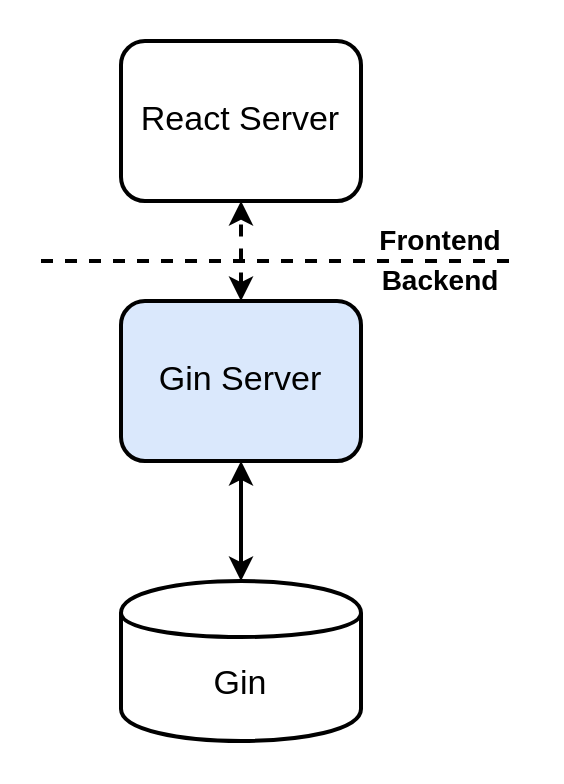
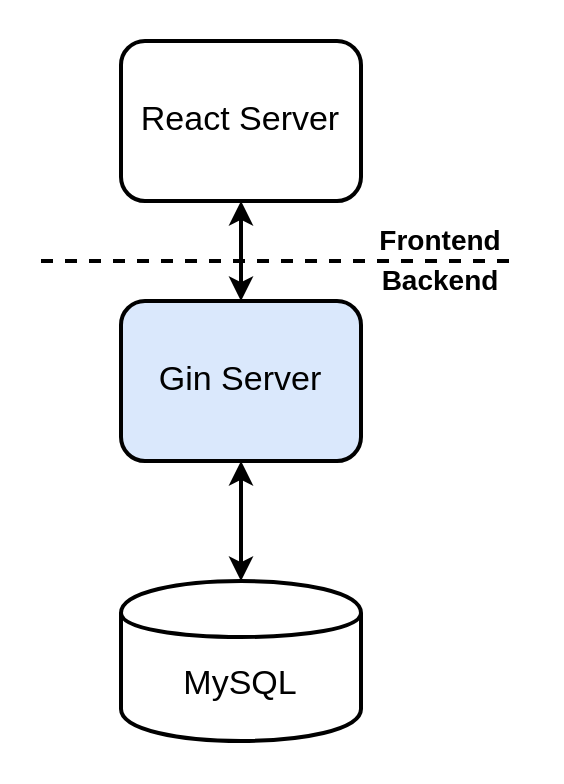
- <mxCell id="5" value="" style="endArrow=classic;startArrow=classic;html=1;entryX=0.5;entryY=1;entryDx=0;entryDy=0;exitX=0.5;exitY=0;exitDx=0;exitDy=0;strokeWidth=2;dashed=1;" edge="1" parent="1" source="3" target="2"><mxGeometry width="50" height="50" relative="1" as="geometry"><mxPoint x="60" y="440" as="sourcePoint" /><mxPoint x="110" y="390" as="targetPoint" /></mxGeometry></mxCell>
+ <mxCell id="5" value="" style="endArrow=classic;startArrow=classic;html=1;entryX=0.5;entryY=1;entryDx=0;entryDy=0;exitX=0.5;exitY=0;exitDx=0;exitDy=0;strokeWidth=2;" edge="1" parent="1" source="3" target="2"><mxGeometry width="50" height="50" relative="1" as="geometry"><mxPoint x="60" y="440" as="sourcePoint" /><mxPoint x="110" y="390" as="targetPoint" /></mxGeometry></mxCell>
- <mxCell id="4" value="&lt;font style=&quot;font-size: 17px&quot;&gt;Gin&lt;/font&gt;" style="shape=cylinder;whiteSpace=wrap;html=1;boundedLbl=1;backgroundOutline=1;strokeWidth=2;" vertex="1" parent="1"><mxGeometry x="60" y="290" width="120" height="80" as="geometry" /></mxCell>
+ <mxCell id="4" value="&lt;font style=&quot;font-size: 17px&quot;&gt;MySQL&lt;/font&gt;" style="shape=cylinder;whiteSpace=wrap;html=1;boundedLbl=1;backgroundOutline=1;strokeWidth=2;" vertex="1" parent="1"><mxGeometry x="60" y="290" width="120" height="80" as="geometry" /></mxCell>
